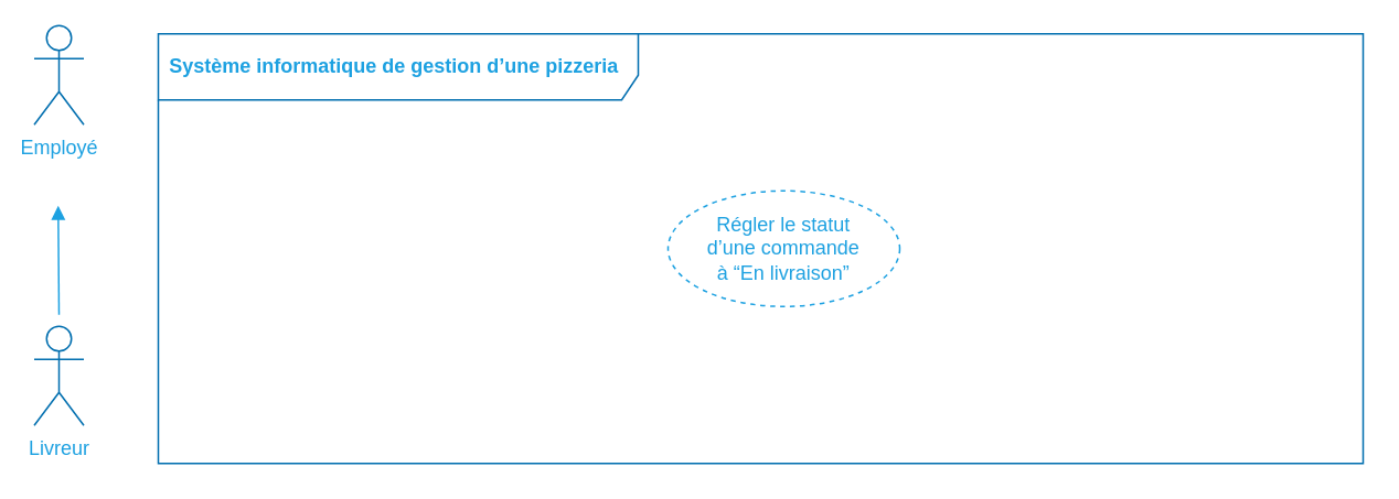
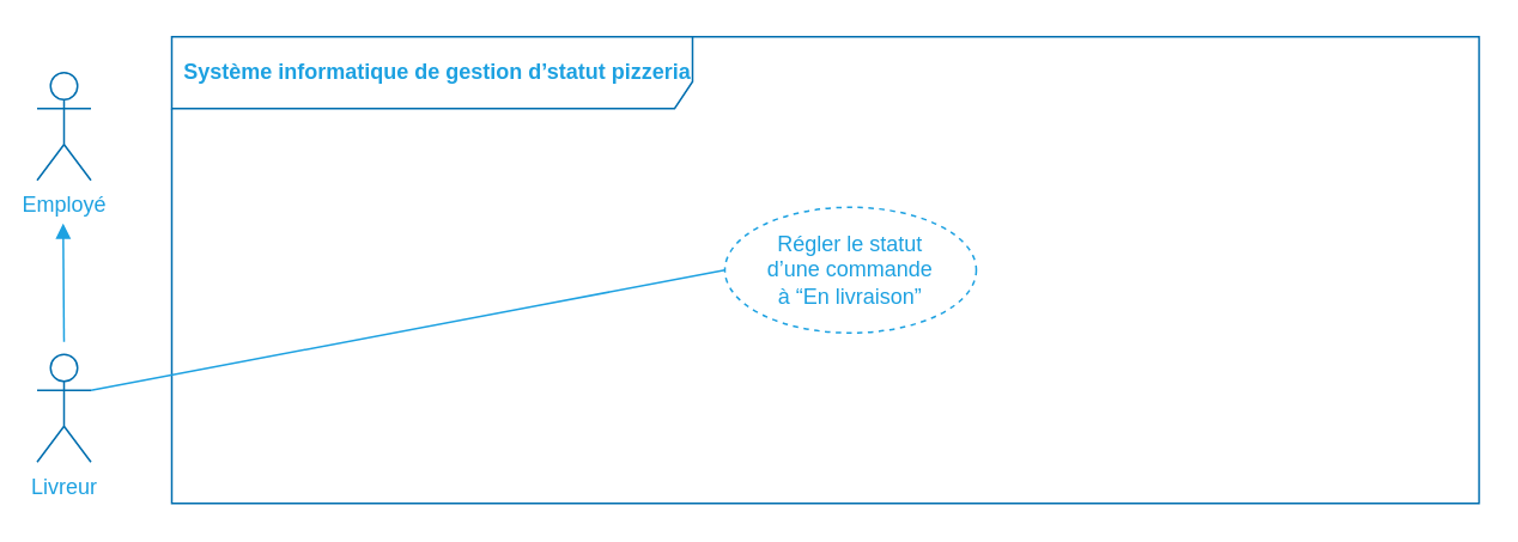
- <mxCell id="3" value="&lt;font color=&quot;#1da1e1&quot;&gt;Système informatique de gestion d’une pizzeria&lt;/font&gt;" style="shape=umlFrame;whiteSpace=wrap;html=1;width=290;height=40;boundedLbl=1;verticalAlign=middle;align=left;spacingLeft=5;strokeColor=#006EAF;fontColor=#ffffff;fillColor=none;fontStyle=1" vertex="1" parent="1"><mxGeometry x="95" y="20" width="728" height="260" as="geometry" /></mxCell>
+ <mxCell id="3" value="&lt;font color=&quot;#1da1e1&quot;&gt;Système informatique de gestion d’statut pizzeria&lt;/font&gt;" style="shape=umlFrame;whiteSpace=wrap;html=1;width=290;height=40;boundedLbl=1;verticalAlign=middle;align=left;spacingLeft=5;strokeColor=#006EAF;fontColor=#ffffff;fillColor=none;fontStyle=1" vertex="1" parent="1"><mxGeometry x="95" y="20" width="728" height="260" as="geometry" /></mxCell>
- <mxCell id="6" value="&lt;font color=&quot;#1da1e1&quot;&gt;Employé&lt;br&gt;&lt;/font&gt;" style="shape=umlActor;verticalLabelPosition=bottom;verticalAlign=top;html=1;strokeColor=#006EAF;fontColor=#ffffff;fillColor=none;" vertex="1" parent="1"><mxGeometry x="20" y="15" width="30" height="60" as="geometry" /></mxCell>
+ <mxCell id="6" value="&lt;font color=&quot;#1da1e1&quot;&gt;Employé&lt;br&gt;&lt;/font&gt;" style="shape=umlActor;verticalLabelPosition=bottom;verticalAlign=top;html=1;strokeColor=#006EAF;fontColor=#ffffff;fillColor=none;" vertex="1" parent="1"><mxGeometry x="20" y="40" width="30" height="60" as="geometry" /></mxCell>
+ <mxCell id="4" style="edgeStyle=none;rounded=0;orthogonalLoop=1;jettySize=auto;html=1;exitX=0;exitY=0.5;exitDx=0;exitDy=0;endArrow=none;endFill=0;strokeColor=#1DA1E1;entryX=1;entryY=0.333;entryDx=0;entryDy=0;entryPerimeter=0;" edge="1" parent="1" source="5" target="2"><mxGeometry relative="1" as="geometry"><mxPoint x="83" y="240" as="targetPoint" /></mxGeometry></mxCell>
